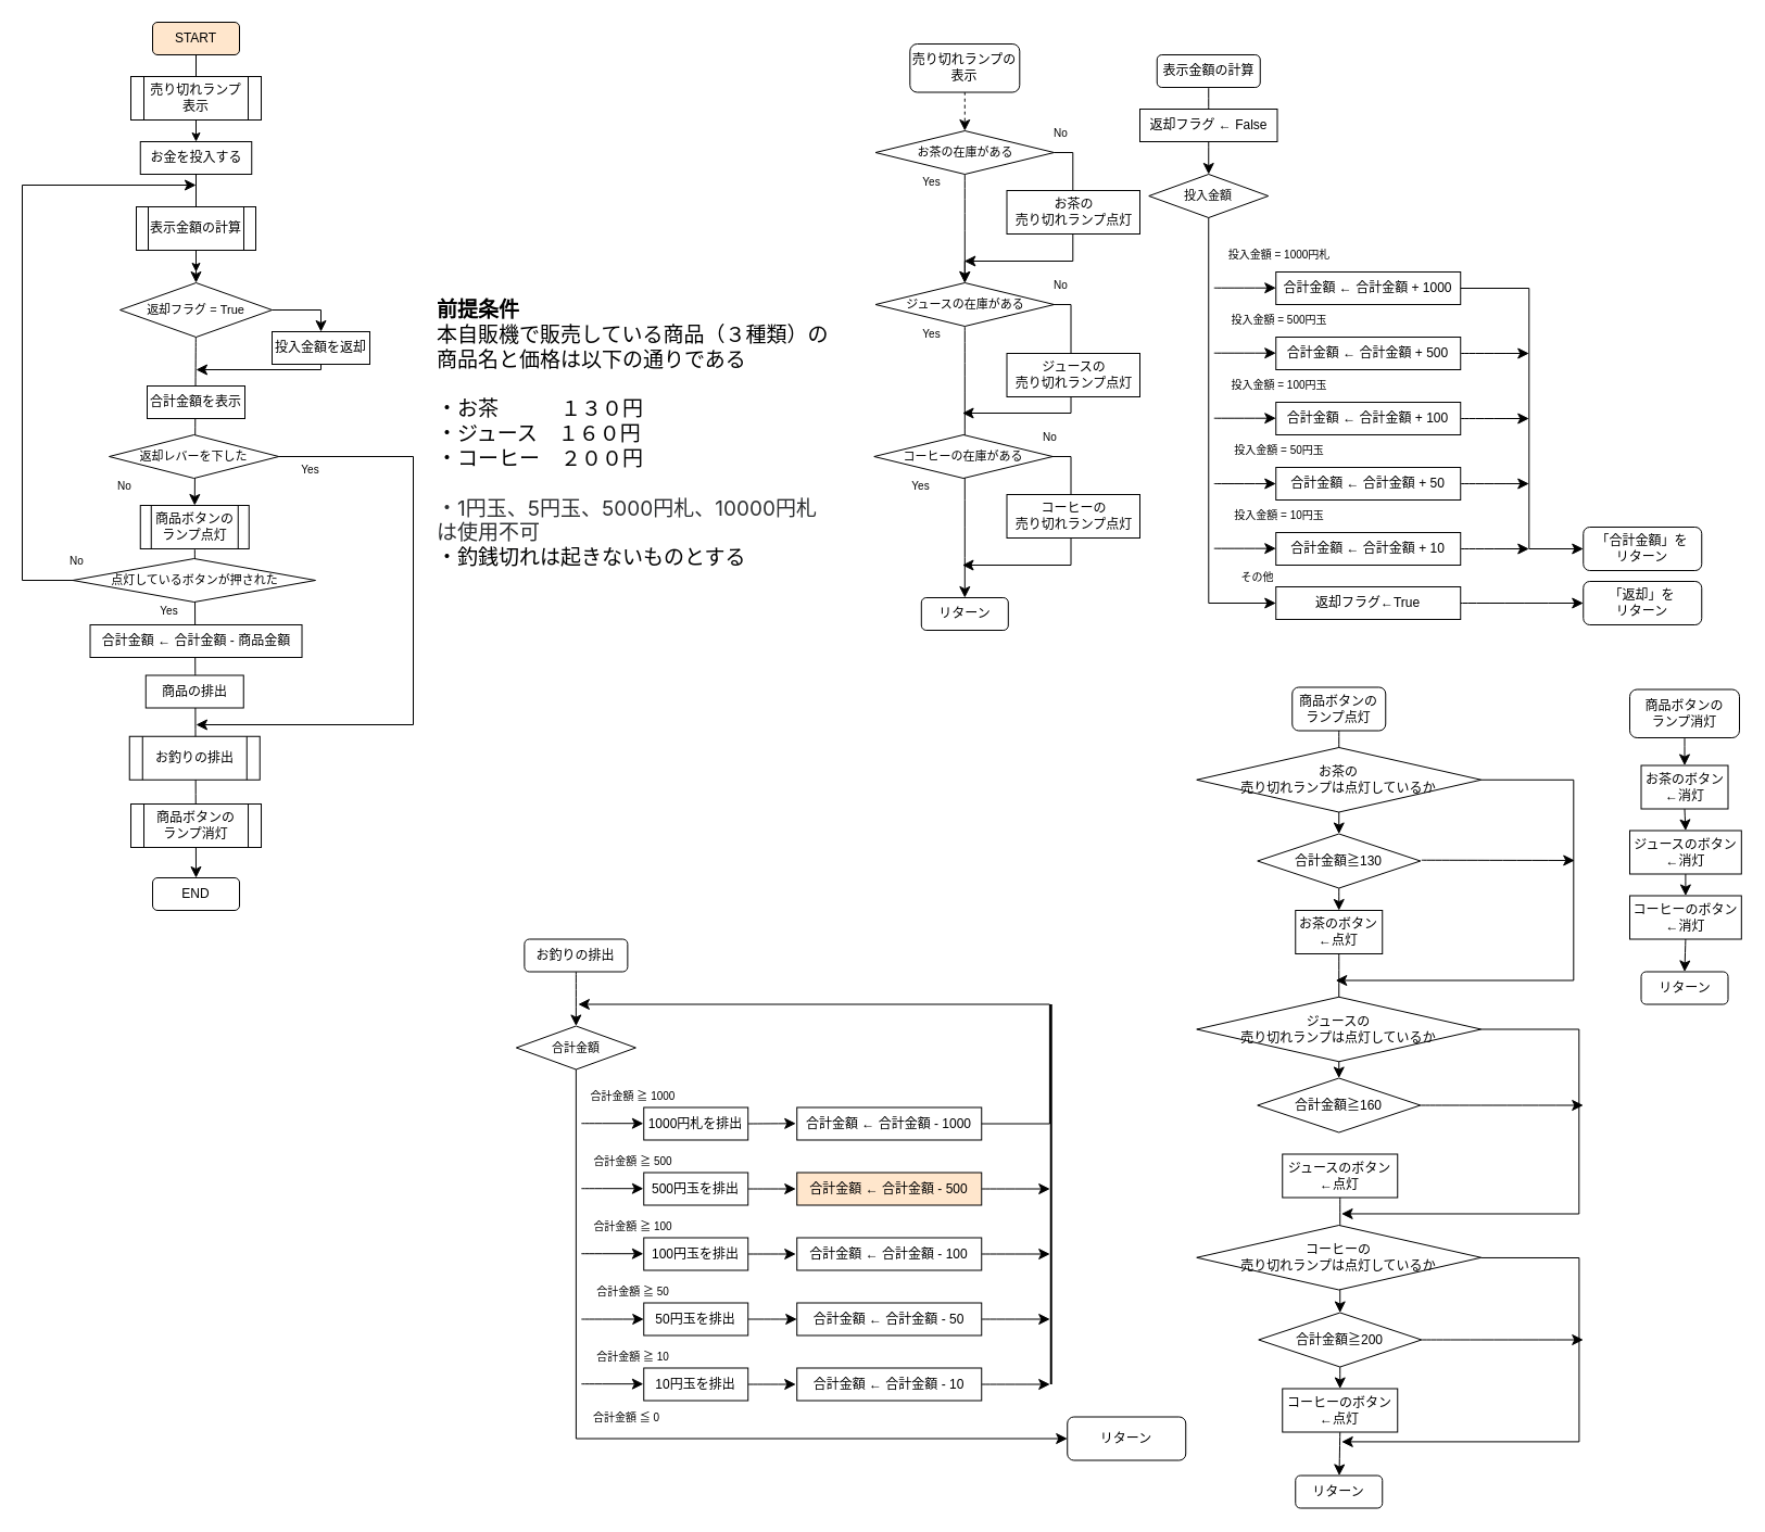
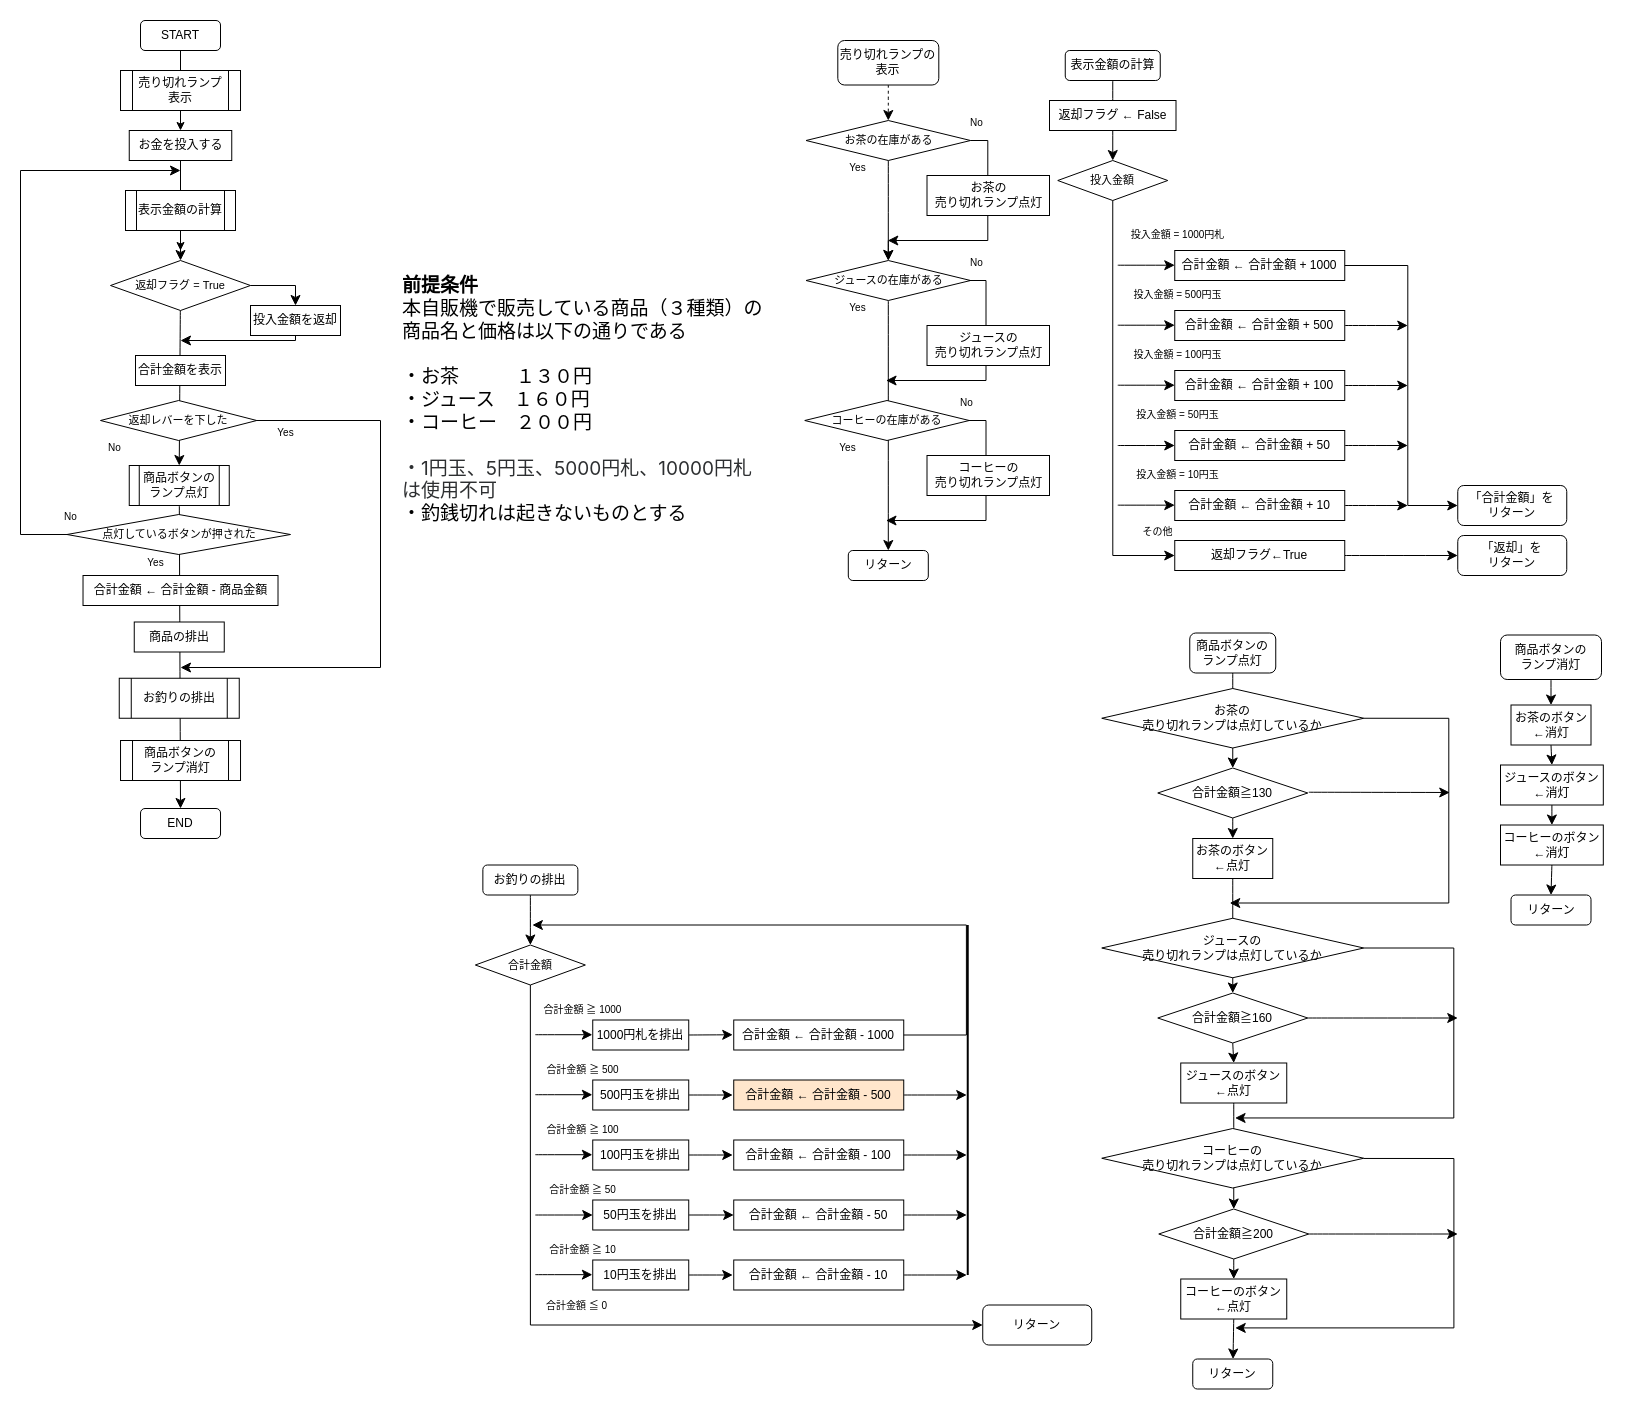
- <mxCell id="3" value="START" style="rounded=1;whiteSpace=wrap;html=1;fillColor=#ffe6cc;" parent="1" vertex="1"><mxGeometry x="140.01" y="20" width="80" height="30" as="geometry" /></mxCell>
+ <mxCell id="3" value="START" style="rounded=1;whiteSpace=wrap;html=1;" parent="1" vertex="1"><mxGeometry x="140.01" y="20" width="80" height="30" as="geometry" /></mxCell>
+ <mxCell id="16" style="edgeStyle=none;curved=1;rounded=0;orthogonalLoop=1;jettySize=auto;html=1;exitX=0.5;exitY=1;exitDx=0;exitDy=0;entryX=0.5;entryY=0;entryDx=0;entryDy=0;fontSize=12;startSize=8;endSize=8;" parent="1" source="18" target="24" edge="1"><mxGeometry relative="1" as="geometry"><mxPoint x="1233.25" y="1052.5" as="sourcePoint" /></mxGeometry></mxCell>
